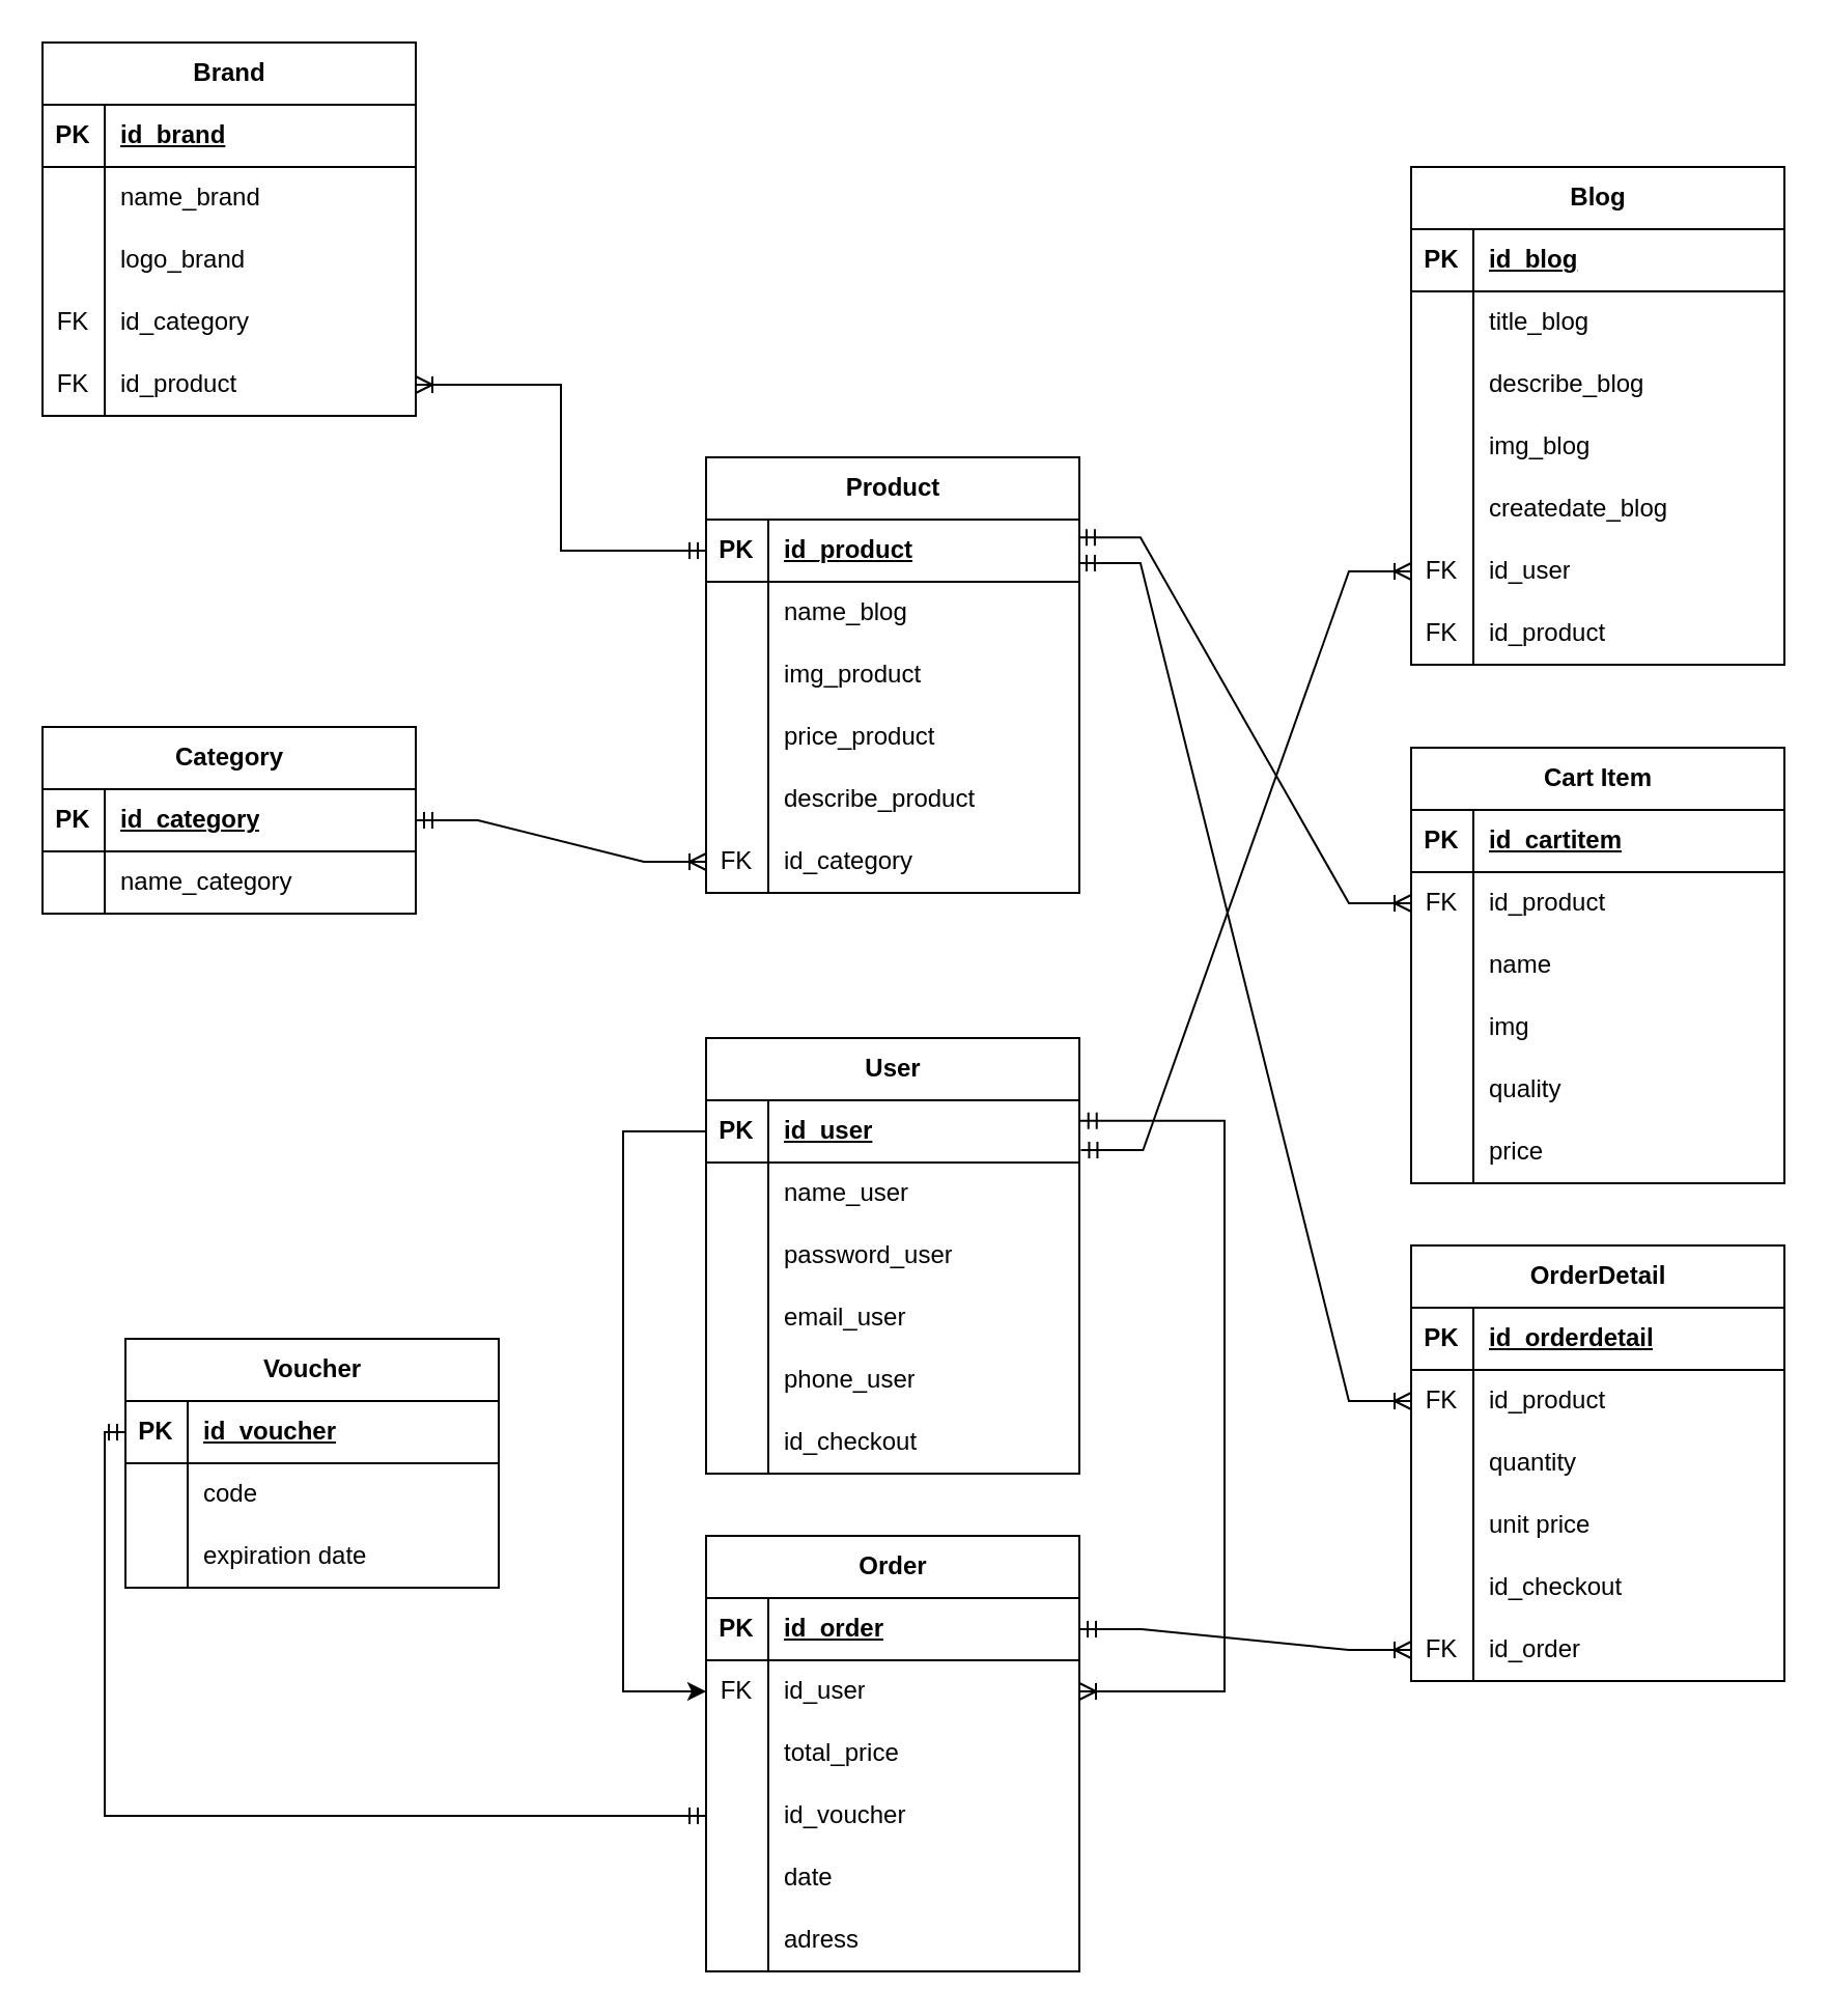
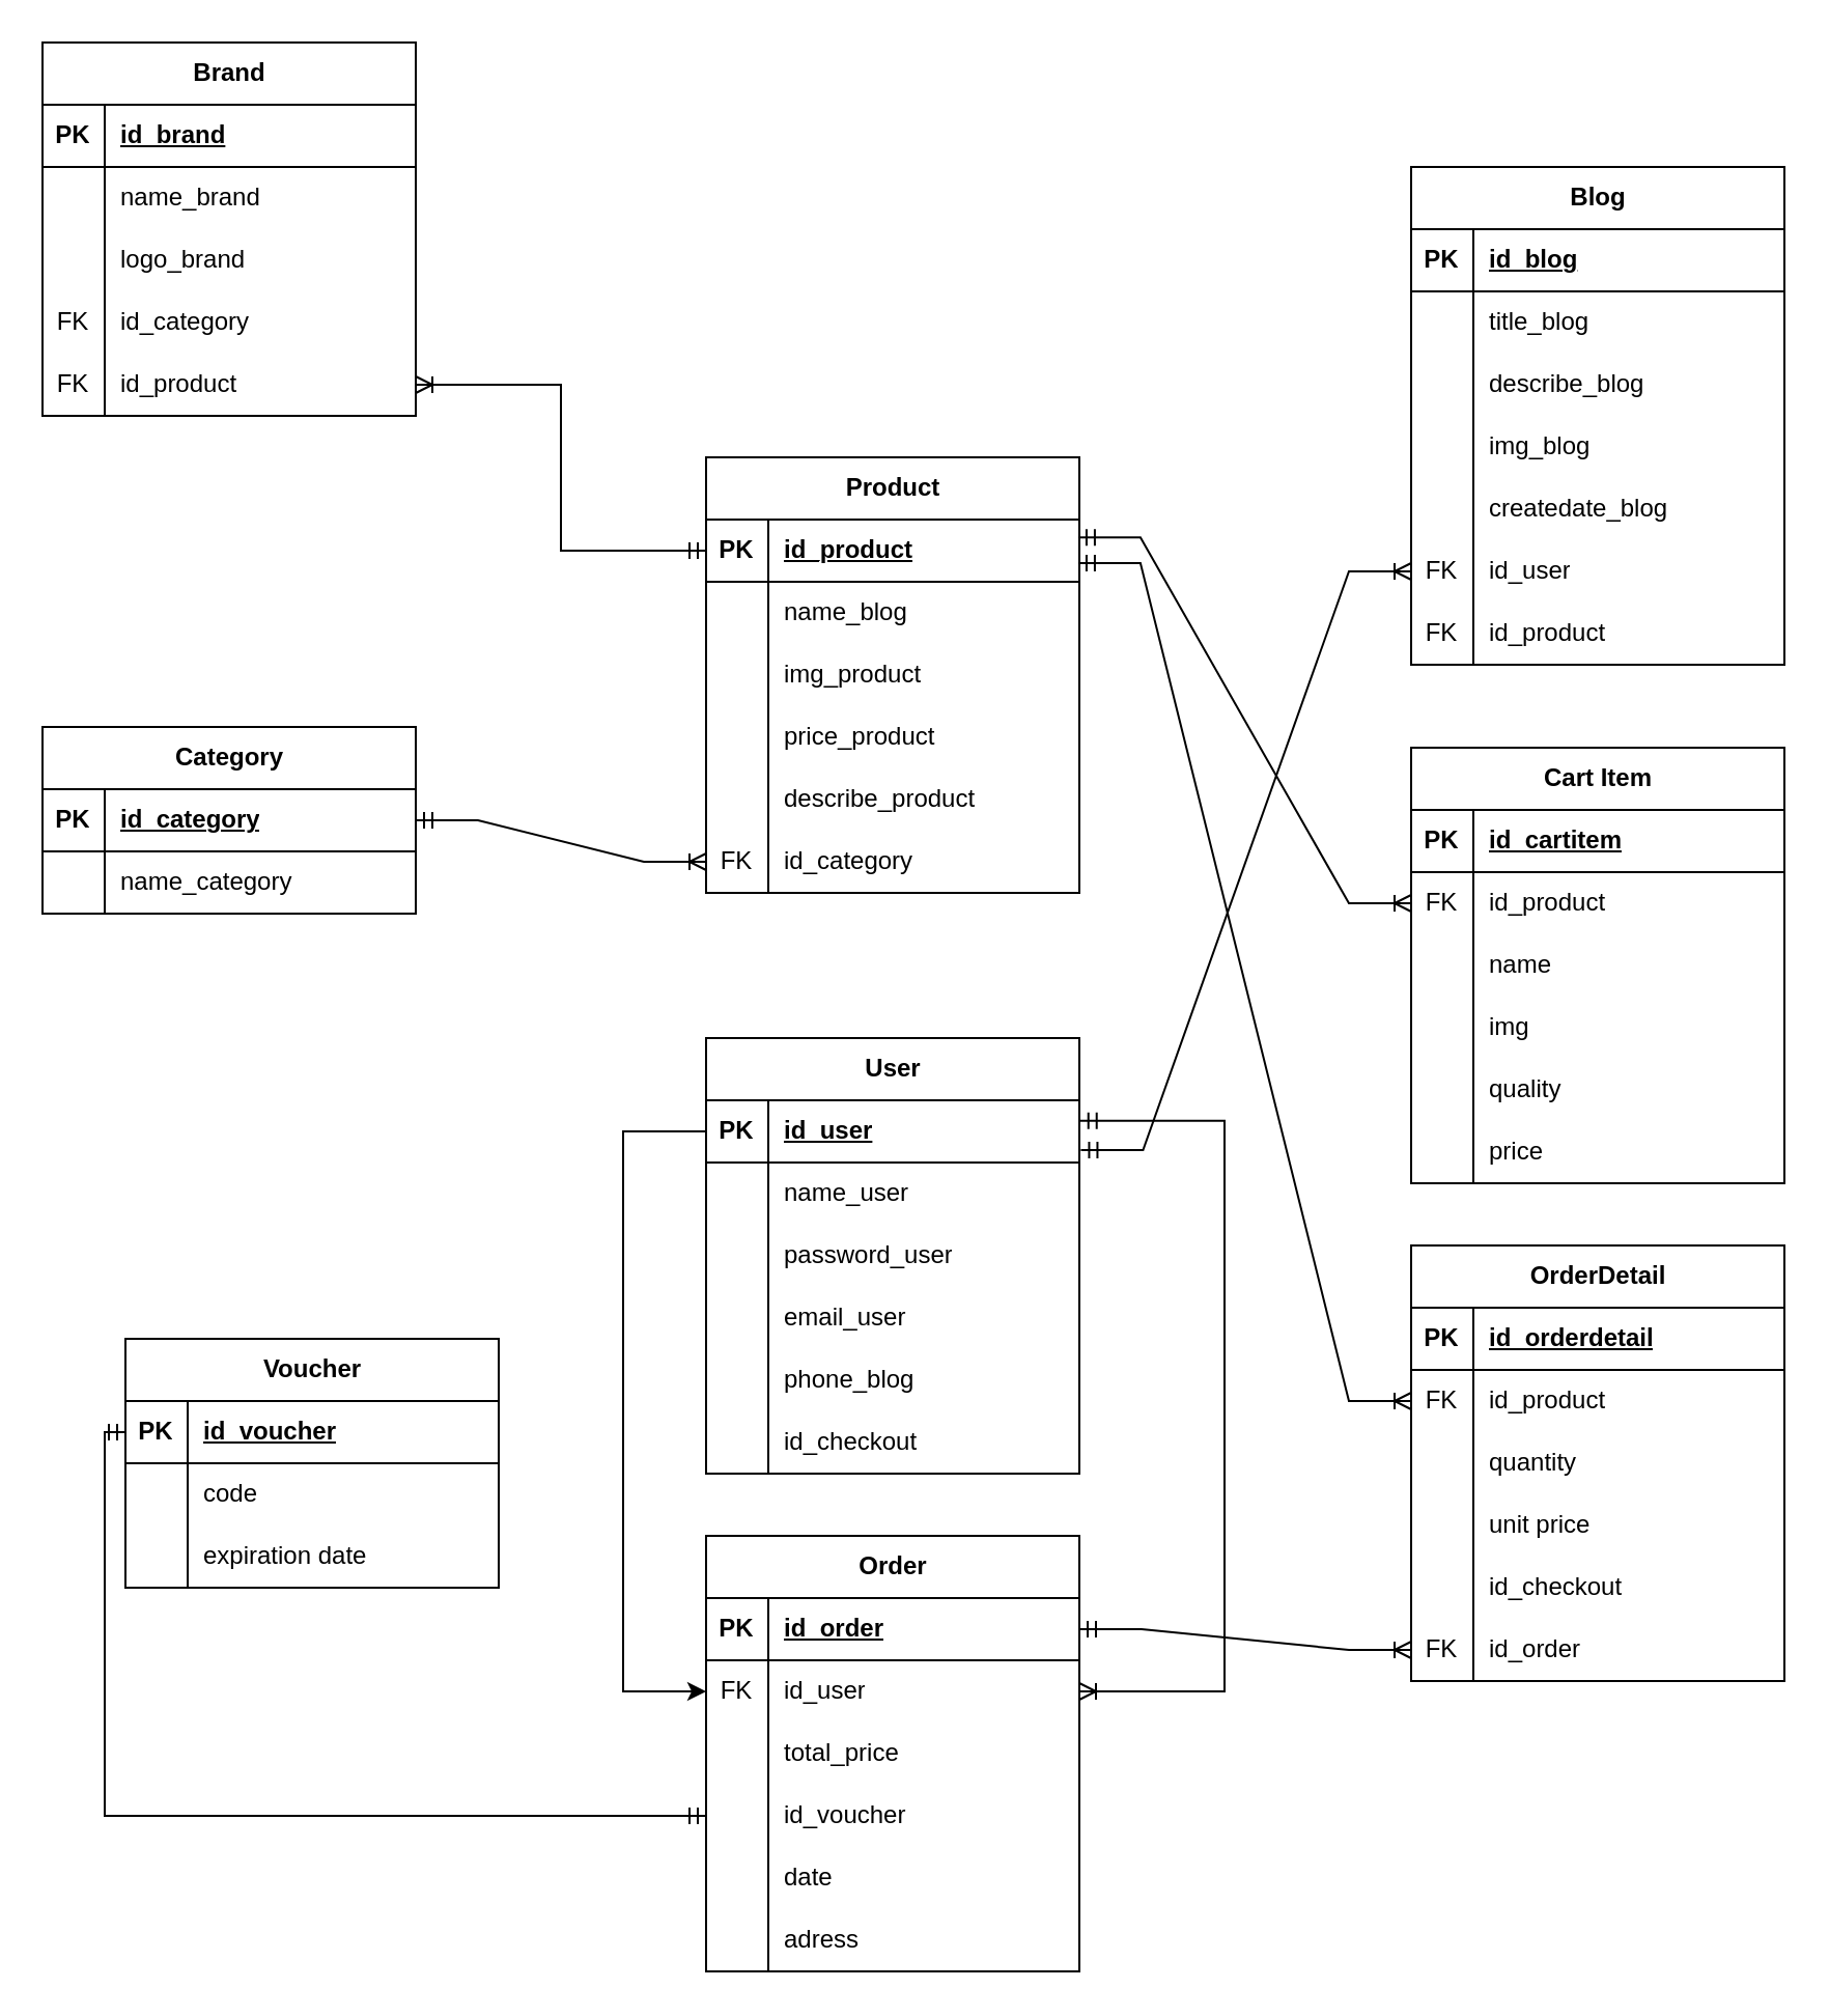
- <mxCell id="62" value="phone_user" style="shape=partialRectangle;connectable=0;fillColor=none;top=0;left=0;bottom=0;right=0;align=left;spacingLeft=6;overflow=hidden;whiteSpace=wrap;html=1;" parent="60" vertex="1"><mxGeometry x="30" width="150" height="30" as="geometry"><mxRectangle width="150" height="30" as="alternateBounds" /></mxGeometry></mxCell>
+ <mxCell id="62" value="phone_blog" style="shape=partialRectangle;connectable=0;fillColor=none;top=0;left=0;bottom=0;right=0;align=left;spacingLeft=6;overflow=hidden;whiteSpace=wrap;html=1;" parent="60" vertex="1"><mxGeometry x="30" width="150" height="30" as="geometry"><mxRectangle width="150" height="30" as="alternateBounds" /></mxGeometry></mxCell>
